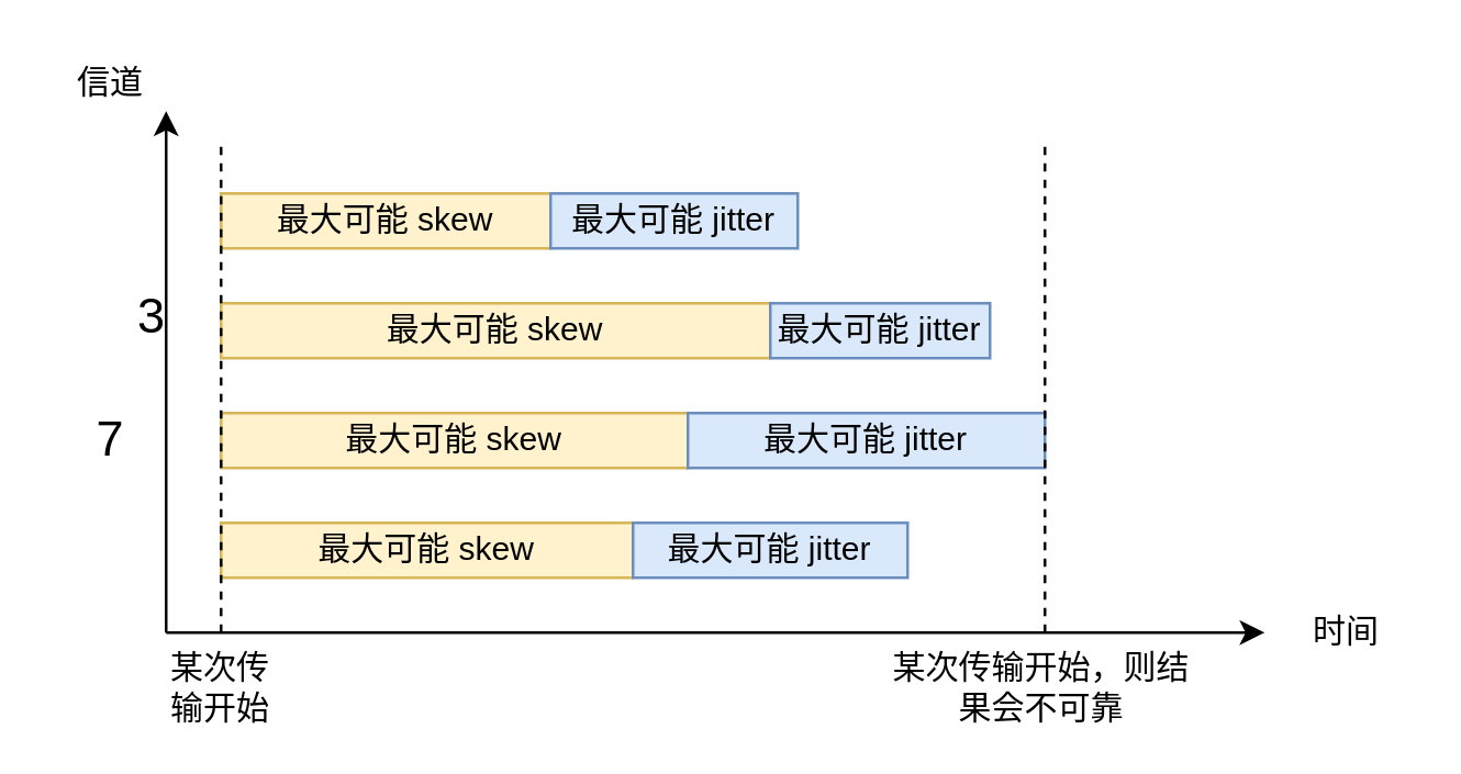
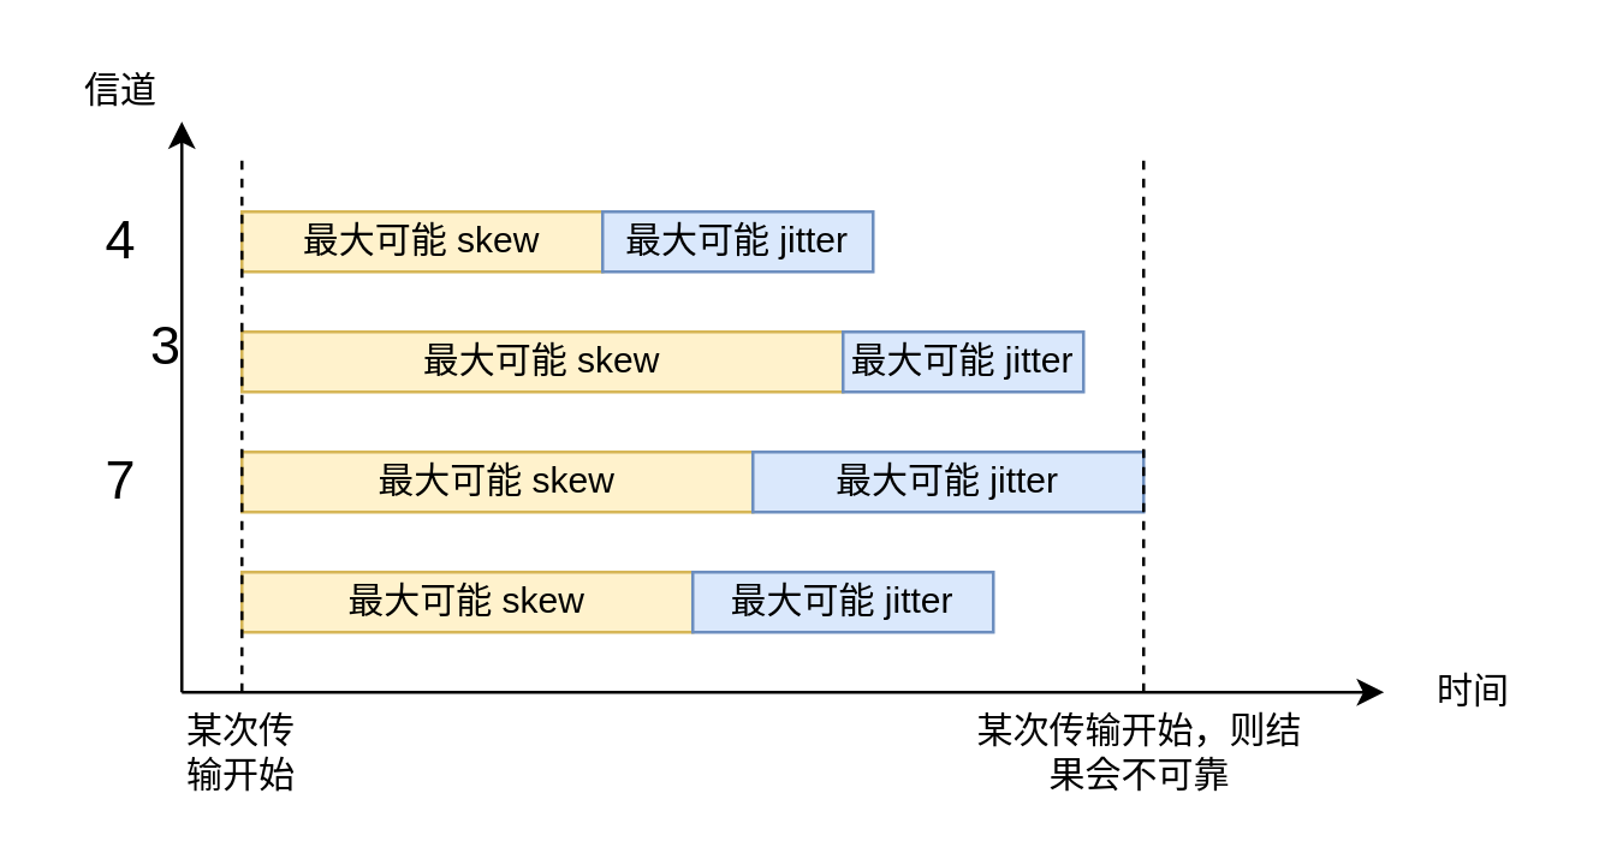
+ <mxCell id="16" value="4" style="text;html=1;strokeColor=none;fillColor=none;align=center;verticalAlign=middle;whiteSpace=wrap;rounded=0;fontSize=18;" parent="1" vertex="1"><mxGeometry x="30" y="70" width="20" height="20" as="geometry" /></mxCell>
